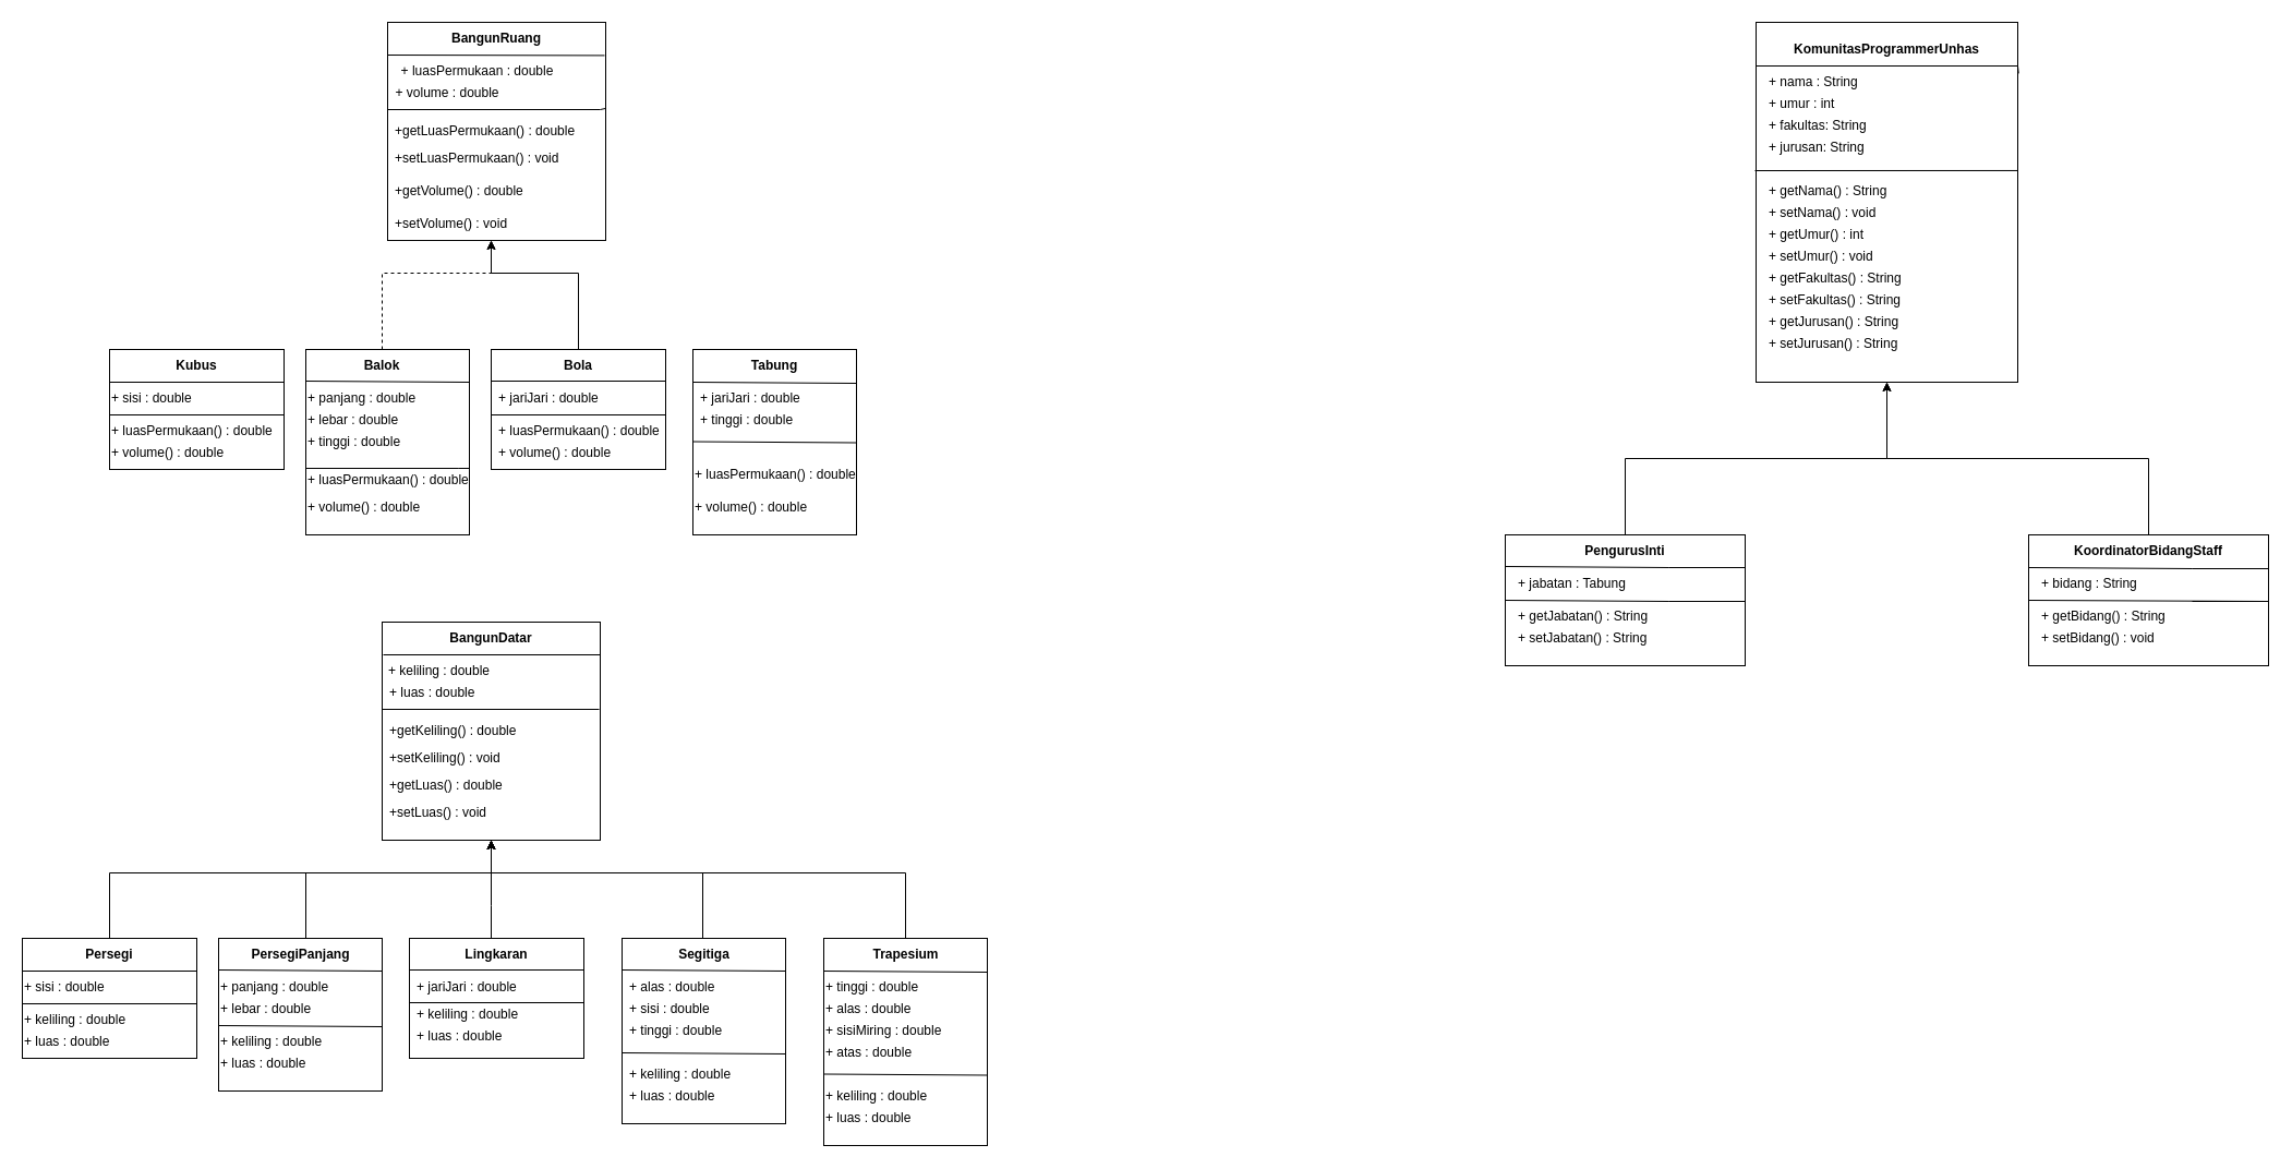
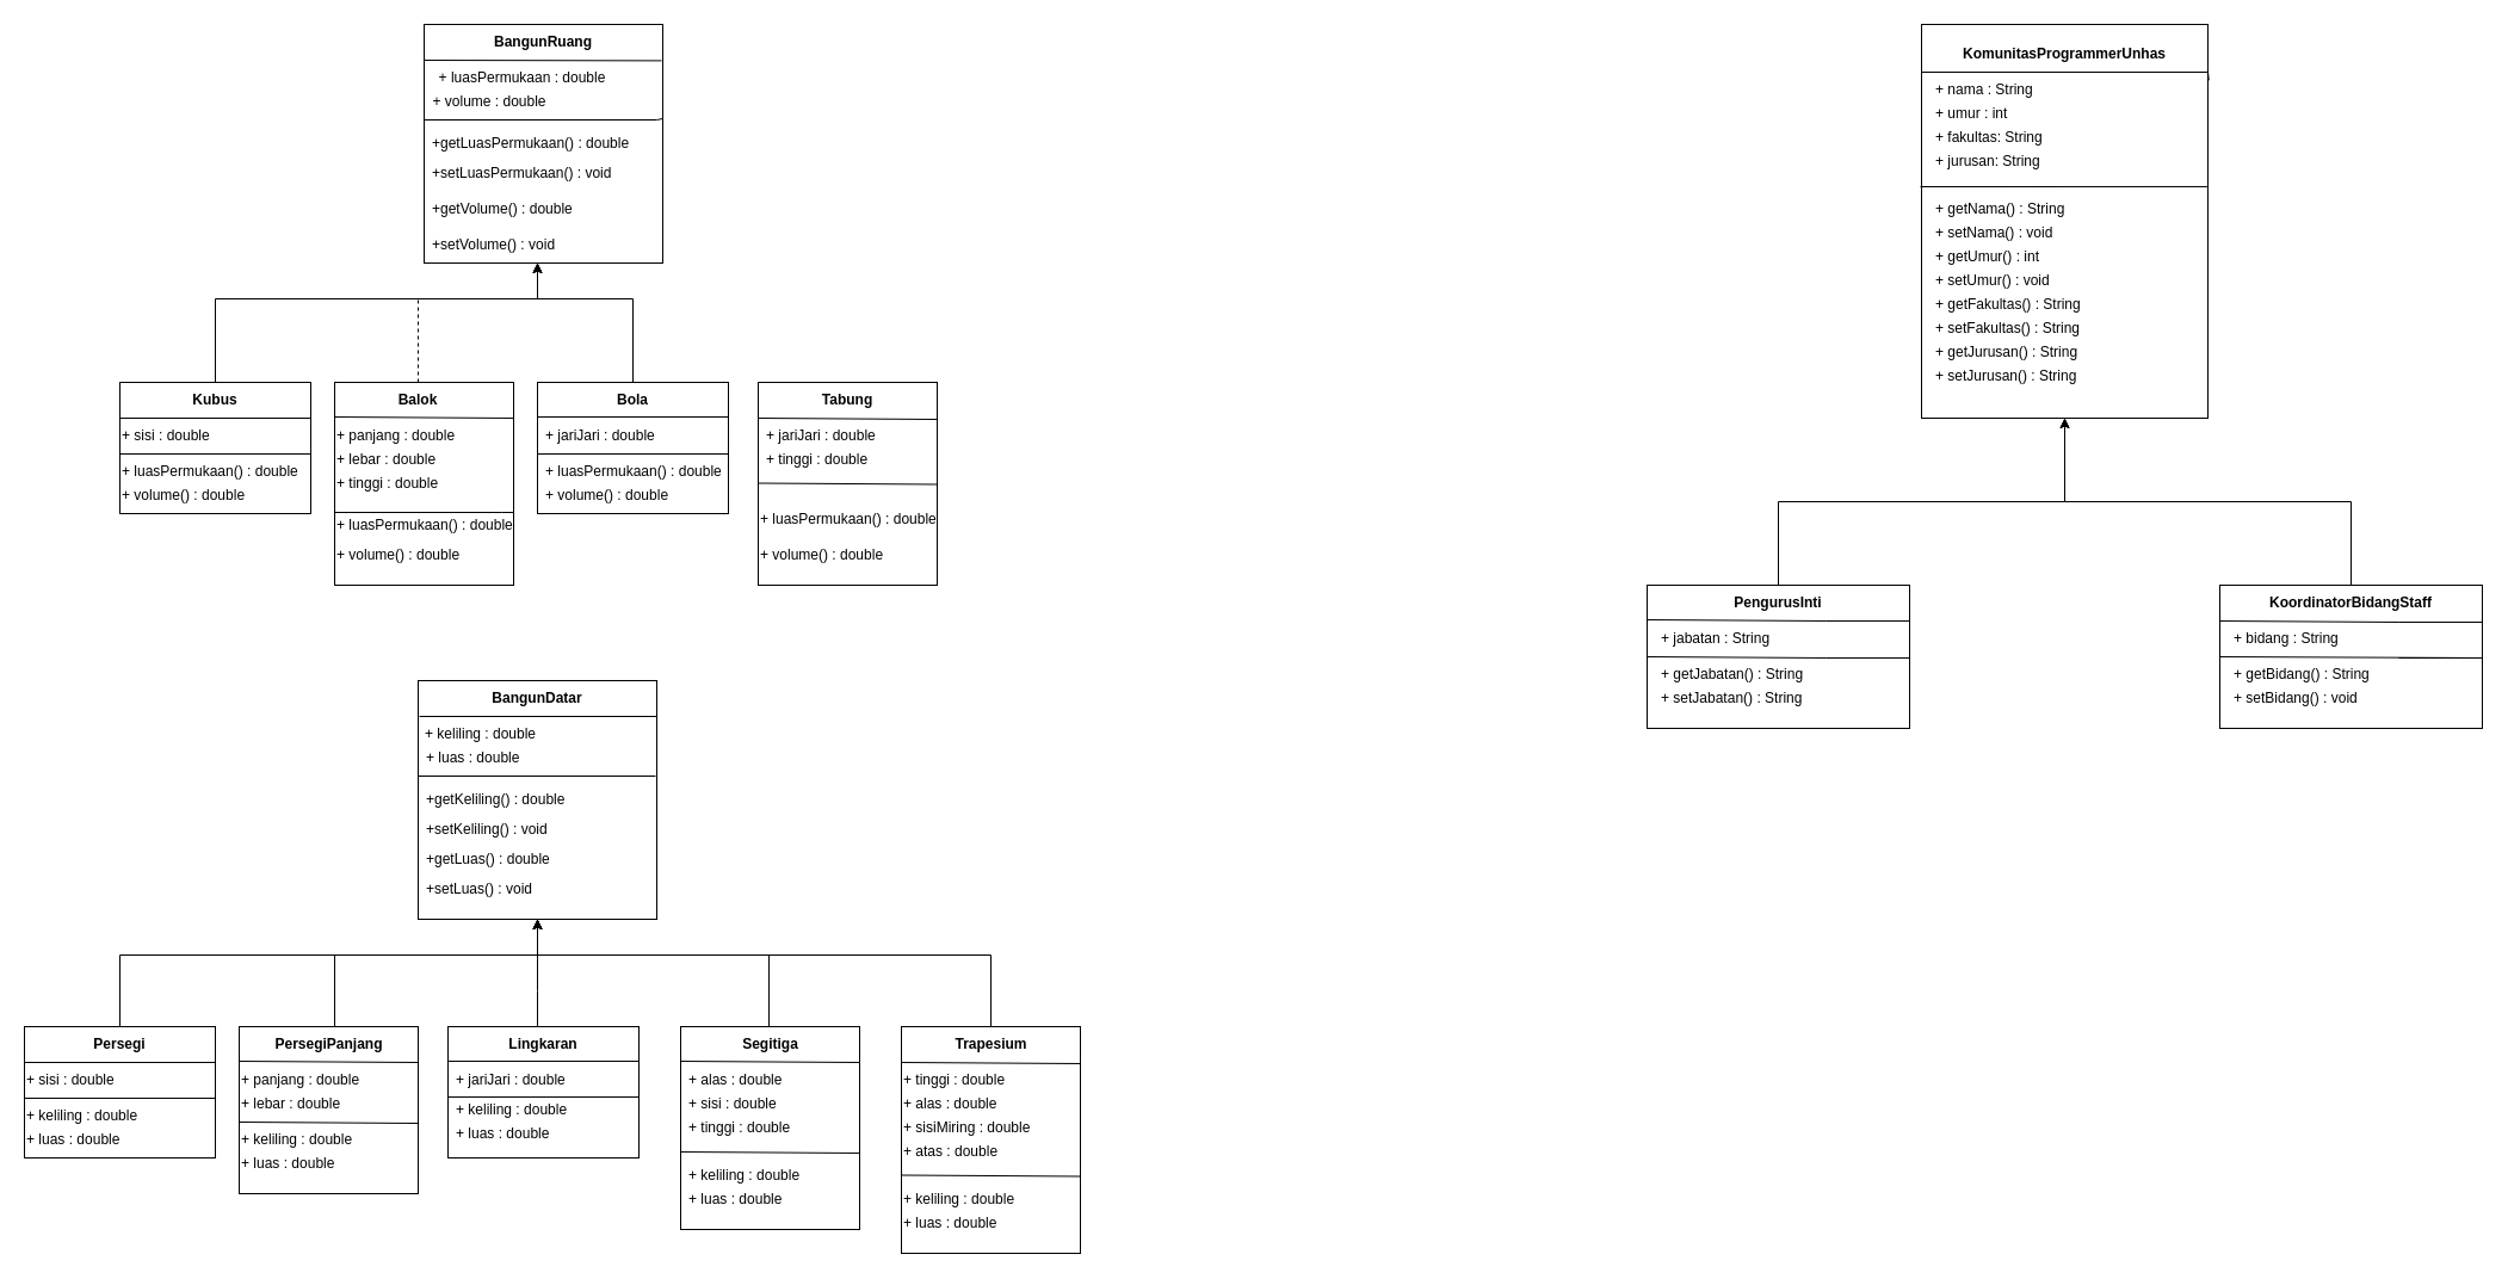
+ <mxCell id="13" style="edgeStyle=orthogonalEdgeStyle;rounded=0;orthogonalLoop=1;jettySize=auto;html=1;entryX=0.5;entryY=1;entryDx=0;entryDy=0;" edge="1" parent="1" source="14" target="11"><mxGeometry relative="1" as="geometry"><mxPoint x="450" y="250" as="targetPoint" /><Array as="points"><mxPoint x="180" y="250" /><mxPoint x="450" y="250" /></Array></mxGeometry></mxCell>
- <mxCell id="122" value="+ jabatan : Tabung" style="text;html=1;strokeColor=none;fillColor=none;align=left;verticalAlign=middle;whiteSpace=wrap;rounded=0;" vertex="1" parent="1"><mxGeometry x="1390" y="520" width="180" height="30" as="geometry" /></mxCell>
+ <mxCell id="122" value="+ jabatan : String" style="text;html=1;strokeColor=none;fillColor=none;align=left;verticalAlign=middle;whiteSpace=wrap;rounded=0;" vertex="1" parent="1"><mxGeometry x="1390" y="520" width="180" height="30" as="geometry" /></mxCell>
